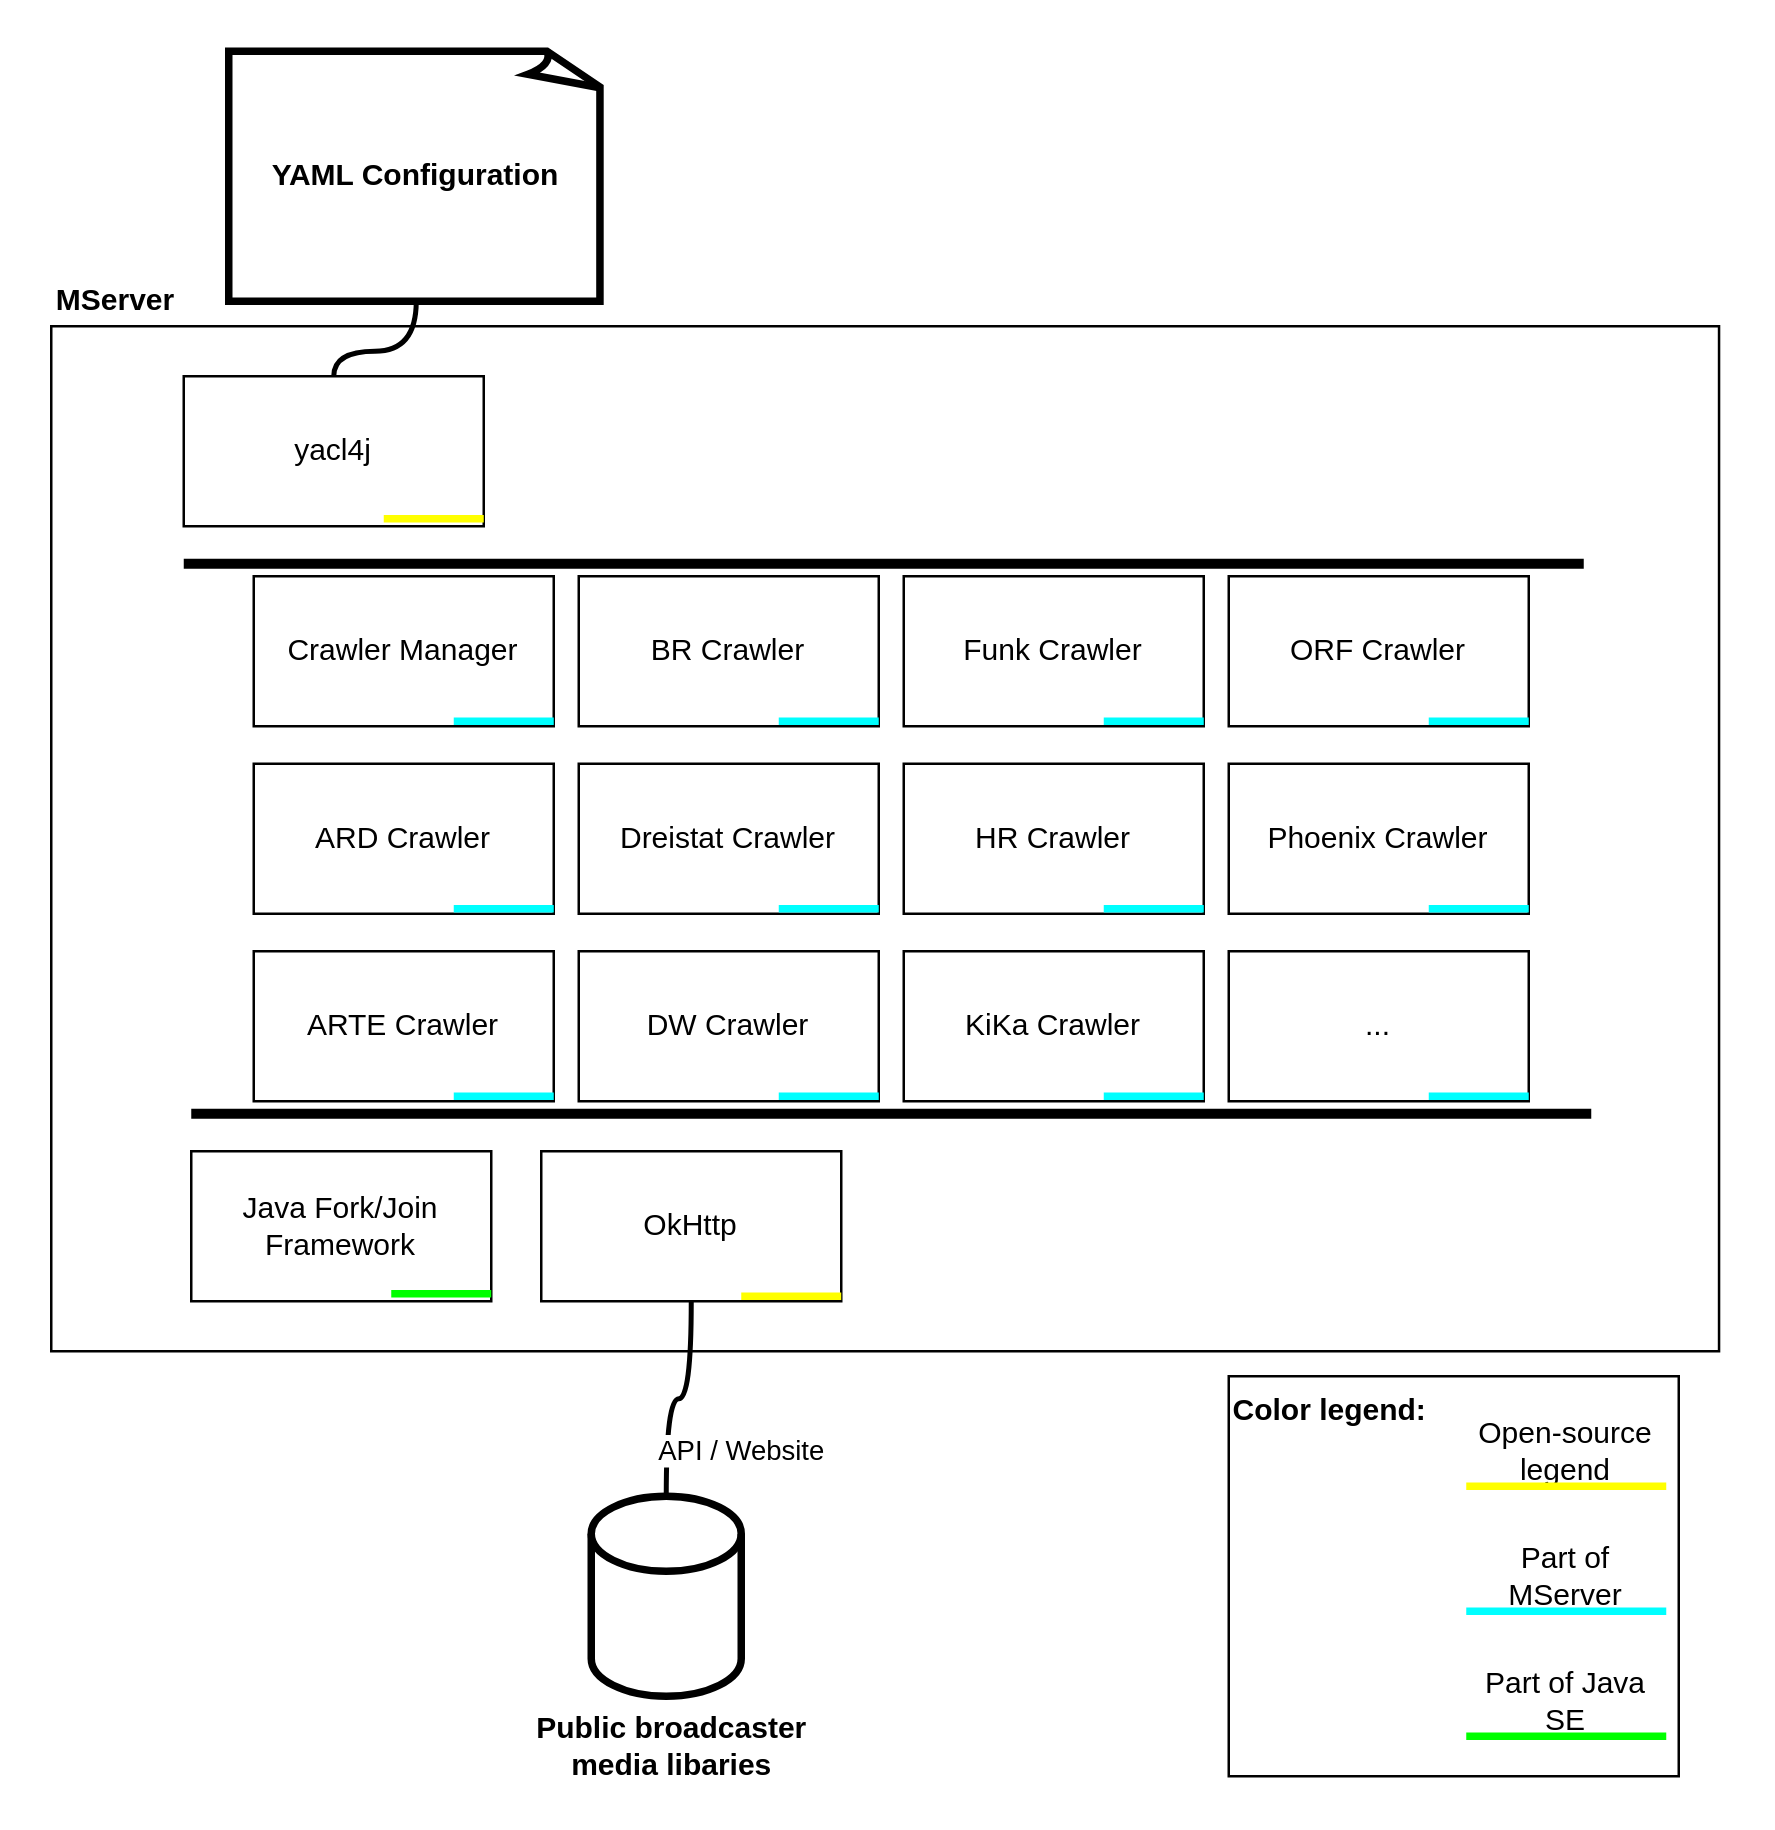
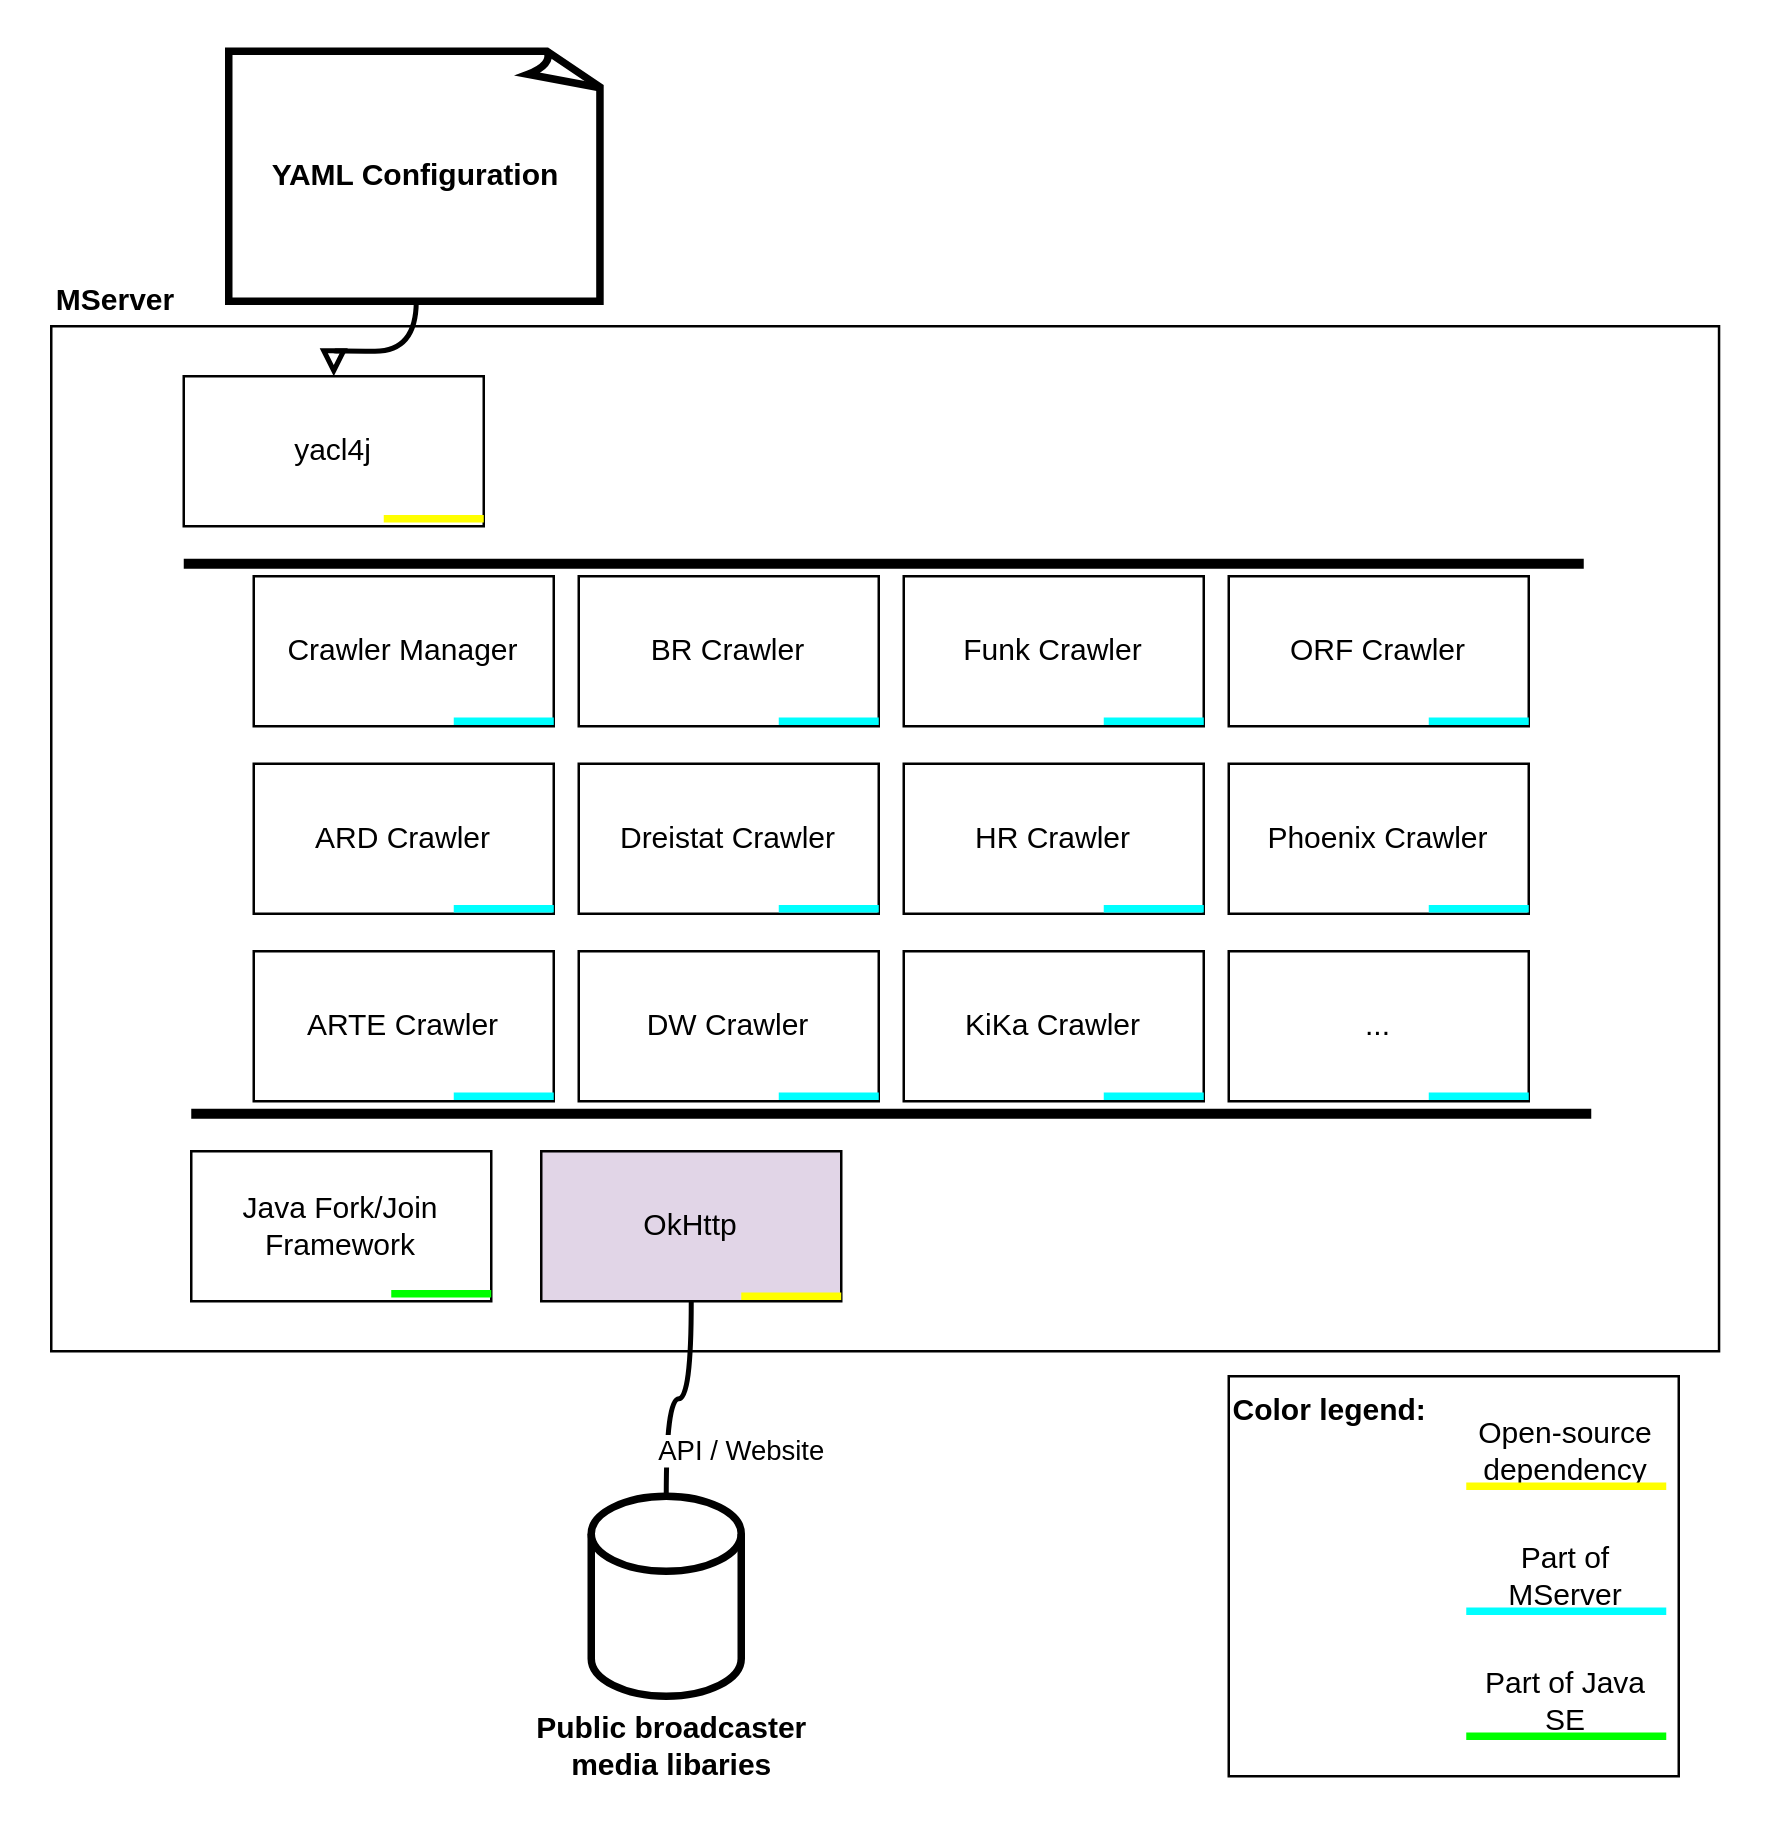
- <mxCell id="47" value="" style="edgeStyle=orthogonalEdgeStyle;curved=1;orthogonalLoop=1;jettySize=auto;html=1;exitX=0.5;exitY=1;exitDx=0;exitDy=0;exitPerimeter=0;endArrow=none;endFill=0;fontColor=#000000;strokeWidth=2;" edge="1" parent="1" source="46" target="5"><mxGeometry x="-0.623" y="10" relative="1" as="geometry"><mxPoint x="276" y="580" as="sourcePoint" /><mxPoint x="286" y="530" as="targetPoint" /><mxPoint as="offset" /></mxGeometry></mxCell>
+ <mxCell id="47" value="" style="edgeStyle=orthogonalEdgeStyle;curved=1;orthogonalLoop=1;jettySize=auto;html=1;exitX=0.5;exitY=1;exitDx=0;exitDy=0;exitPerimeter=0;endArrow=block;endFill=0;fontColor=#000000;strokeWidth=2;" edge="1" parent="1" source="46" target="5"><mxGeometry x="-0.623" y="10" relative="1" as="geometry"><mxPoint x="276" y="580" as="sourcePoint" /><mxPoint x="286" y="530" as="targetPoint" /><mxPoint as="offset" /></mxGeometry></mxCell>
- <mxCell id="7" value="OkHttp" style="rounded=0;whiteSpace=wrap;html=1;align=center;" vertex="1" parent="1"><mxGeometry x="216" y="460" width="120" height="60" as="geometry" /></mxCell>
+ <mxCell id="7" value="OkHttp" style="rounded=0;whiteSpace=wrap;html=1;align=center;fillColor=#e1d5e7;" vertex="1" parent="1"><mxGeometry x="216" y="460" width="120" height="60" as="geometry" /></mxCell>
- <mxCell id="37" value="Open-source legend" style="text;html=1;strokeColor=none;fillColor=none;align=center;verticalAlign=middle;whiteSpace=wrap;rounded=0;labelBackgroundColor=none;fontColor=#000000;" vertex="1" parent="1"><mxGeometry x="586" y="570" width="80" height="20" as="geometry" /></mxCell>
+ <mxCell id="37" value="Open-source dependency" style="text;html=1;strokeColor=none;fillColor=none;align=center;verticalAlign=middle;whiteSpace=wrap;rounded=0;labelBackgroundColor=none;fontColor=#000000;" vertex="1" parent="1"><mxGeometry x="586" y="570" width="80" height="20" as="geometry" /></mxCell>
